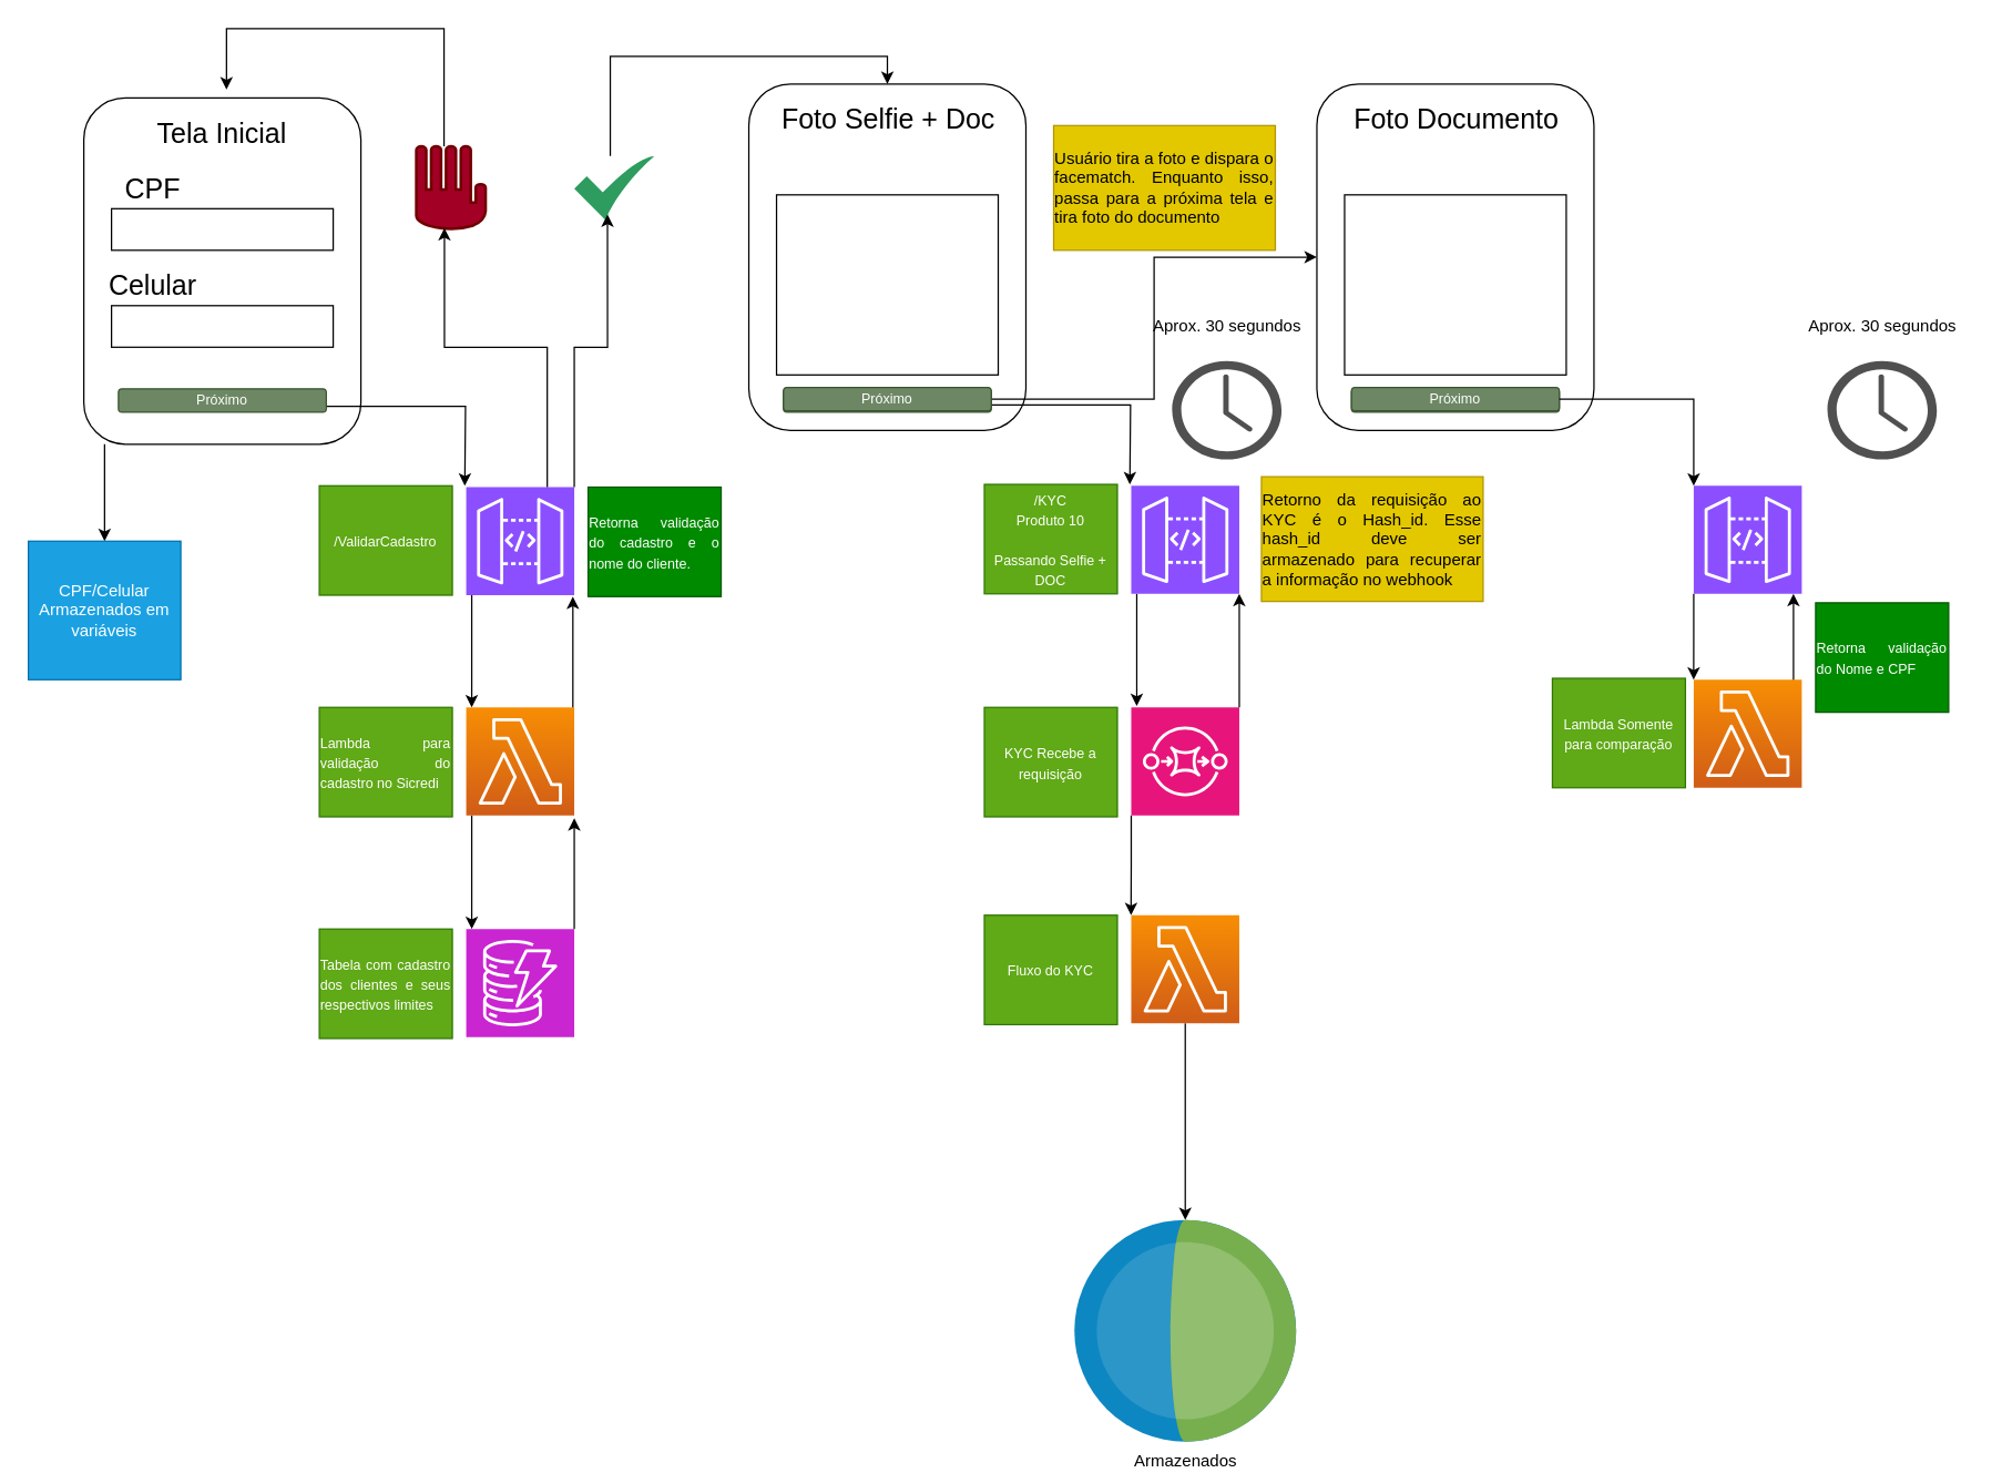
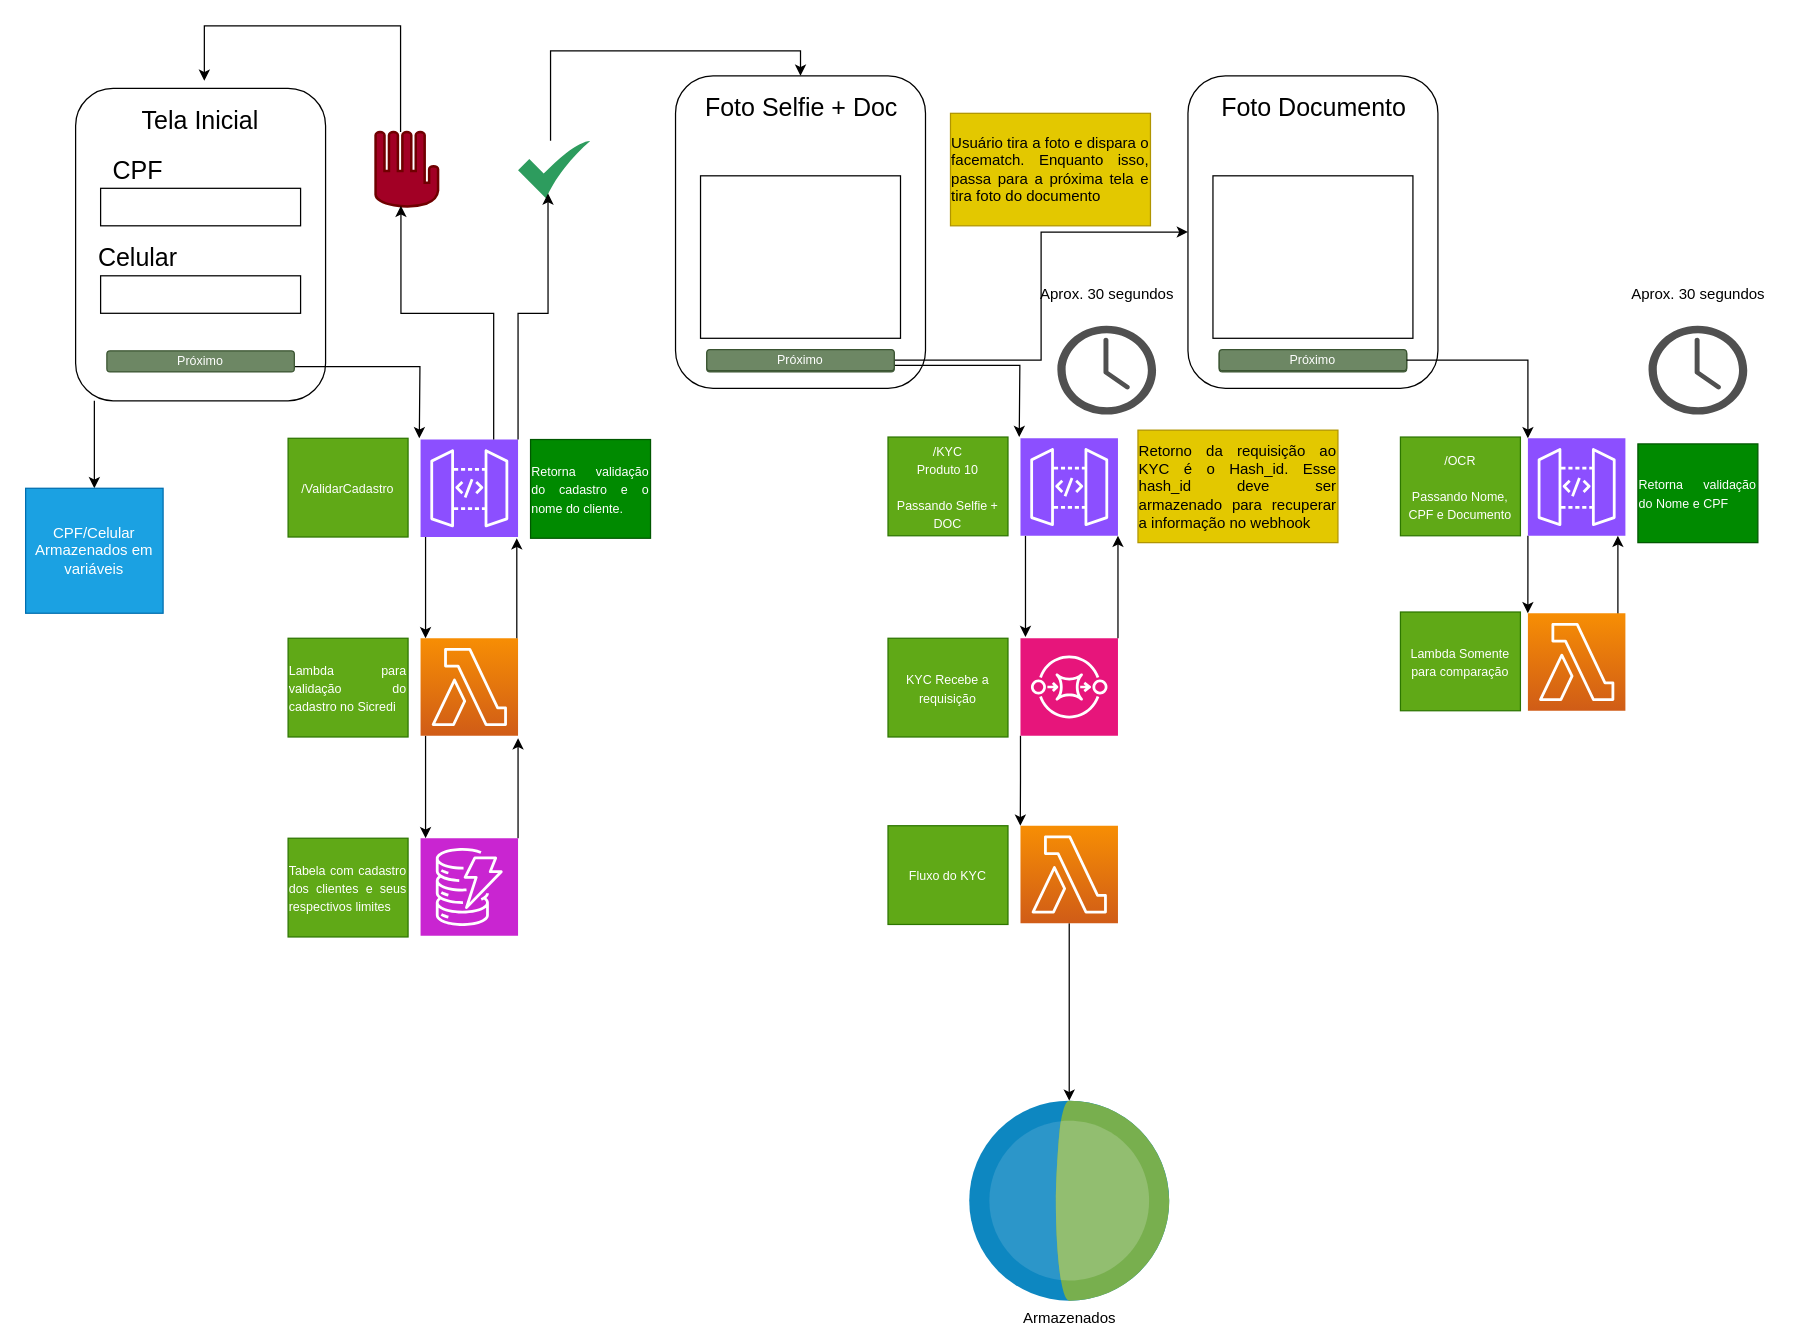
+ <mxCell id="57" value="&lt;font style=&quot;font-size: 10px;&quot;&gt;/OCR&lt;br&gt;&lt;br&gt;Passando Nome, CPF e Documento&lt;br&gt;&lt;/font&gt;" style="text;html=1;strokeColor=#2D7600;fillColor=#60a917;align=center;verticalAlign=middle;whiteSpace=wrap;rounded=0;fontColor=#ffffff;" parent="1" vertex="1"><mxGeometry x="1120" y="349" width="96" height="79" as="geometry" /></mxCell>
- <mxCell id="59" value="&lt;div style=&quot;text-align: justify;&quot;&gt;&lt;span style=&quot;font-size: 10px;&quot;&gt;Retorna validação do Nome e CPF&lt;/span&gt;&lt;/div&gt;" style="text;html=1;strokeColor=#005700;fillColor=#008a00;align=center;verticalAlign=middle;whiteSpace=wrap;rounded=0;fontColor=#ffffff;" parent="1" vertex="1"><mxGeometry x="1310" y="434.5" width="96" height="79" as="geometry" /></mxCell>
+ <mxCell id="59" value="&lt;div style=&quot;text-align: justify;&quot;&gt;&lt;span style=&quot;font-size: 10px;&quot;&gt;Retorna validação do Nome e CPF&lt;/span&gt;&lt;/div&gt;" style="text;html=1;strokeColor=#005700;fillColor=#008a00;align=center;verticalAlign=middle;whiteSpace=wrap;rounded=0;fontColor=#ffffff;" parent="1" vertex="1"><mxGeometry x="1310" y="354.5" width="96" height="79" as="geometry" /></mxCell>
